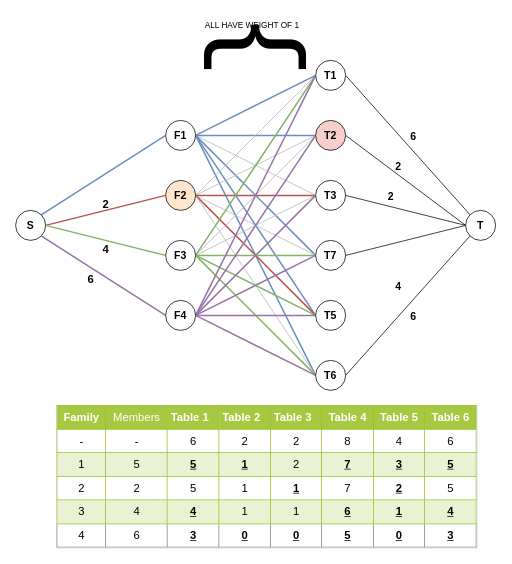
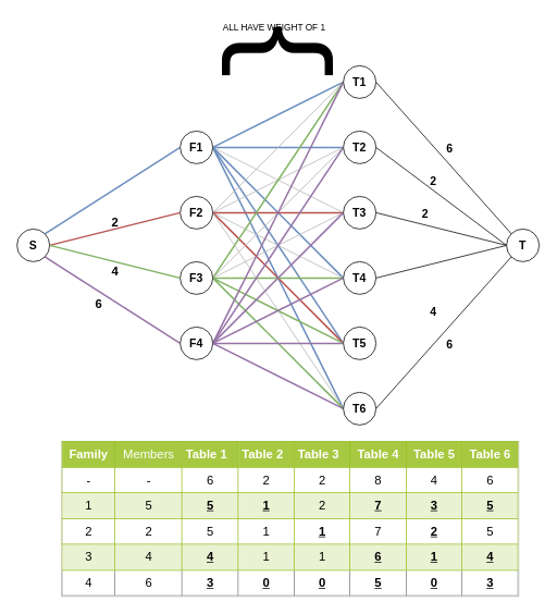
- <mxCell id="38" value="&lt;b style=&quot;white-space: normal&quot;&gt;&lt;font style=&quot;font-size: 14px&quot;&gt;T2&lt;/font&gt;&lt;/b&gt;" style="ellipse;whiteSpace=wrap;html=1;aspect=fixed;fillColor=#f8cecc;" vertex="1" parent="1"><mxGeometry x="420" y="160" width="40" height="40" as="geometry" /></mxCell>
+ <mxCell id="38" value="&lt;b style=&quot;white-space: normal&quot;&gt;&lt;font style=&quot;font-size: 14px&quot;&gt;T2&lt;/font&gt;&lt;/b&gt;" style="ellipse;whiteSpace=wrap;html=1;aspect=fixed;" vertex="1" parent="1"><mxGeometry x="420" y="160" width="40" height="40" as="geometry" /></mxCell>
- <mxCell id="20" value="&lt;font size=&quot;1&quot;&gt;&lt;b style=&quot;font-size: 14px&quot;&gt;F2&lt;/b&gt;&lt;/font&gt;" style="ellipse;whiteSpace=wrap;html=1;aspect=fixed;fillColor=#ffe6cc;" vertex="1" parent="1"><mxGeometry x="220" y="240" width="40" height="40" as="geometry" /></mxCell>
+ <mxCell id="20" value="&lt;font size=&quot;1&quot;&gt;&lt;b style=&quot;font-size: 14px&quot;&gt;F2&lt;/b&gt;&lt;/font&gt;" style="ellipse;whiteSpace=wrap;html=1;aspect=fixed;" vertex="1" parent="1"><mxGeometry x="220" y="240" width="40" height="40" as="geometry" /></mxCell>
- <mxCell id="42" value="&lt;b style=&quot;white-space: normal&quot;&gt;&lt;font style=&quot;font-size: 14px&quot;&gt;T7&lt;/font&gt;&lt;/b&gt;" style="ellipse;whiteSpace=wrap;html=1;aspect=fixed;" vertex="1" parent="1"><mxGeometry x="420" y="320" width="40" height="40" as="geometry" /></mxCell>
+ <mxCell id="42" value="&lt;b style=&quot;white-space: normal&quot;&gt;&lt;font style=&quot;font-size: 14px&quot;&gt;T4&lt;/font&gt;&lt;/b&gt;" style="ellipse;whiteSpace=wrap;html=1;aspect=fixed;" vertex="1" parent="1"><mxGeometry x="420" y="320" width="40" height="40" as="geometry" /></mxCell>
